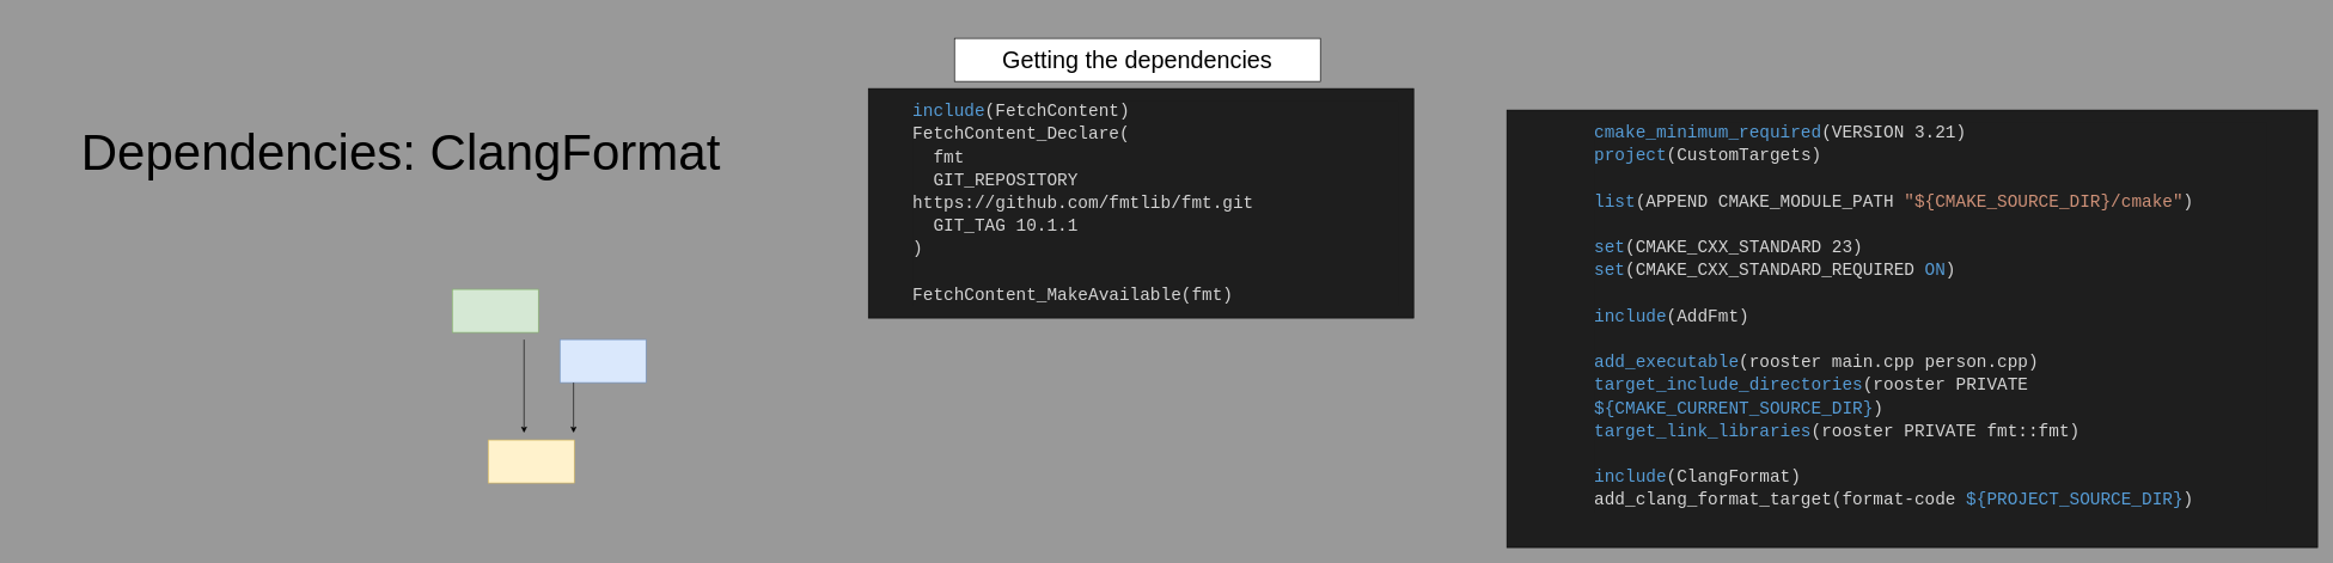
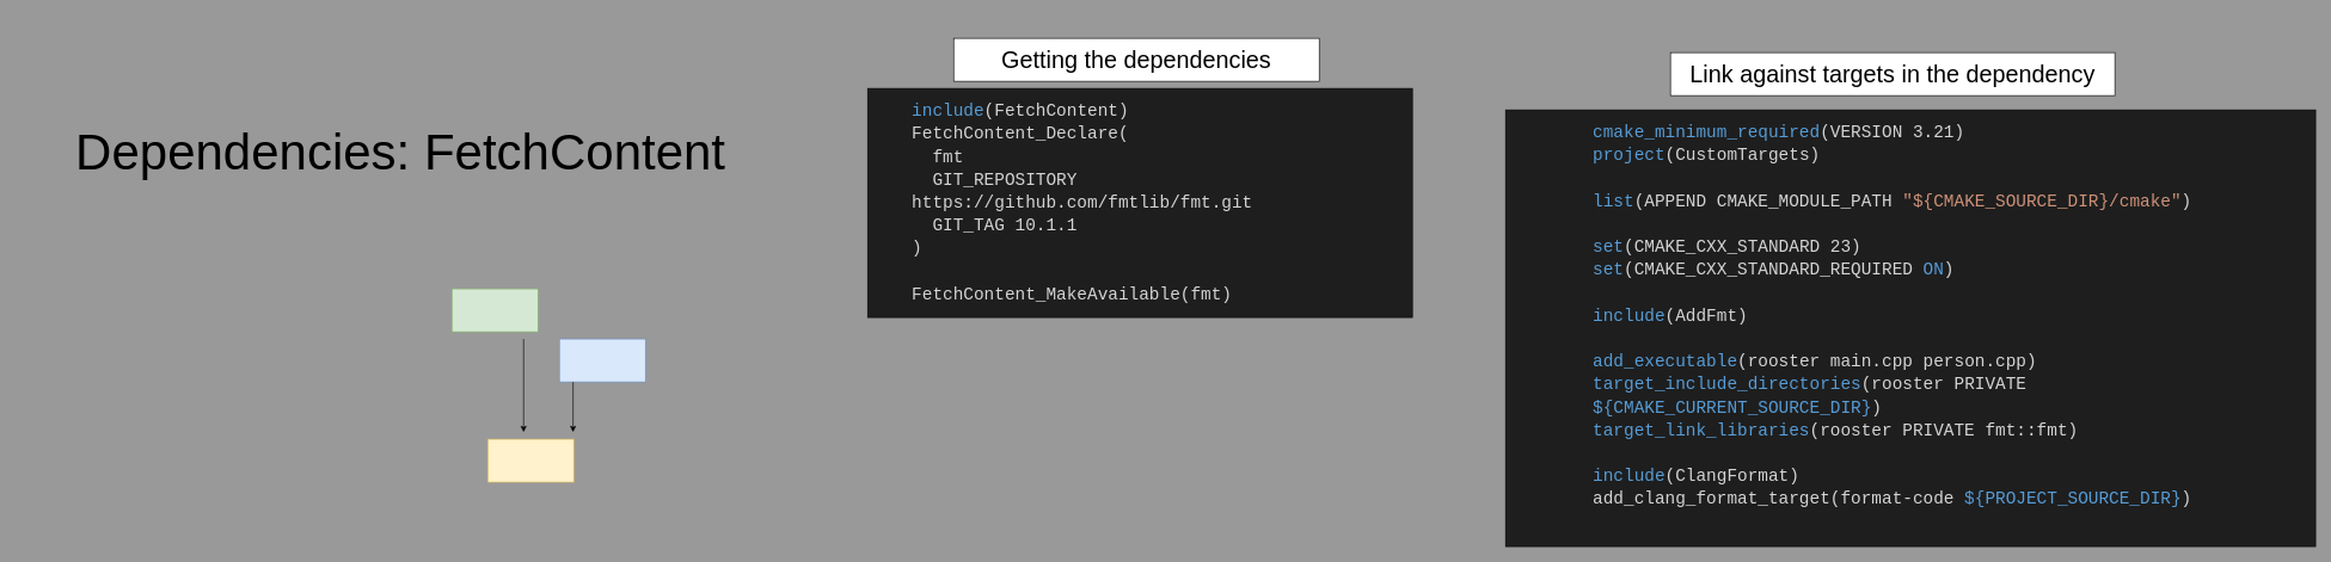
+ <mxCell id="7" value="&lt;font style=&quot;font-size: 33px;&quot;&gt;Link against targets in the dependency&lt;/font&gt;" style="rounded=0;whiteSpace=wrap;html=1;" parent="1" vertex="1"><mxGeometry x="2330" y="73" width="620" height="60" as="geometry" /></mxCell>
- <mxCell id="5" value="&lt;span style=&quot;font-size: 70px;&quot;&gt;Dependencies: ClangFormat&lt;/span&gt;" style="text;html=1;strokeColor=none;fillColor=none;align=center;verticalAlign=middle;whiteSpace=wrap;rounded=0;" parent="1" vertex="1"><mxGeometry x="20" y="20.5" width="1077" height="382.5" as="geometry" /></mxCell>
+ <mxCell id="5" value="&lt;span style=&quot;font-size: 70px;&quot;&gt;Dependencies: FetchContent&lt;/span&gt;" style="text;html=1;strokeColor=none;fillColor=none;align=center;verticalAlign=middle;whiteSpace=wrap;rounded=0;" parent="1" vertex="1"><mxGeometry x="20" y="20.5" width="1077" height="382.5" as="geometry" /></mxCell>
